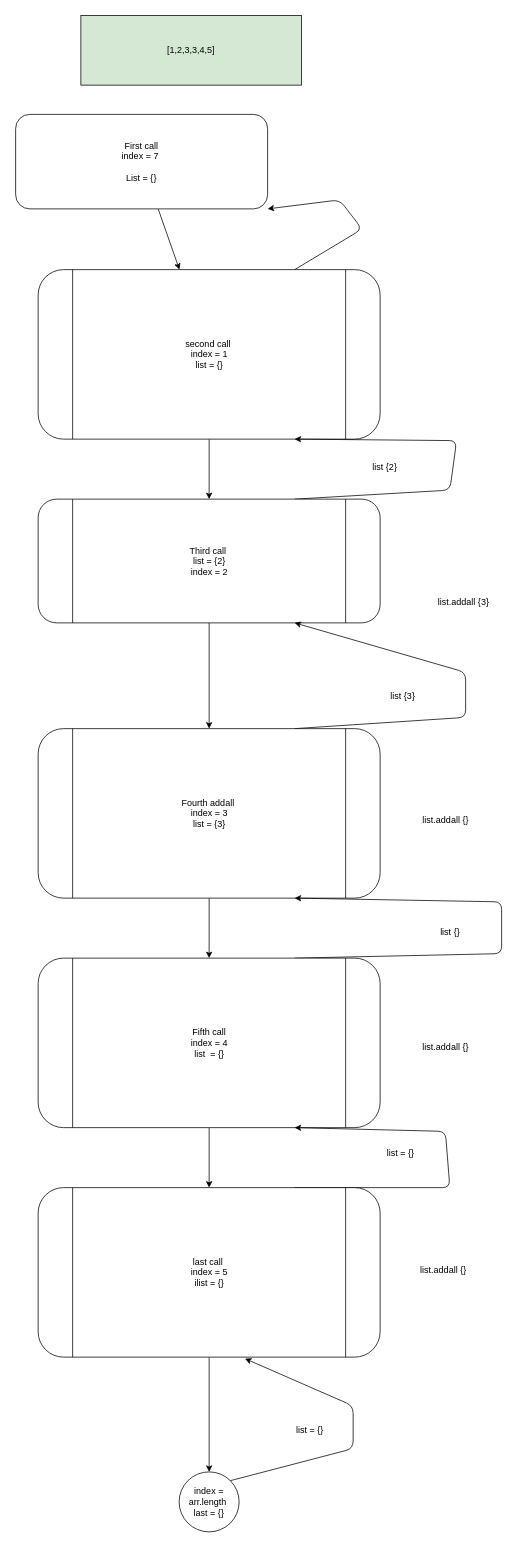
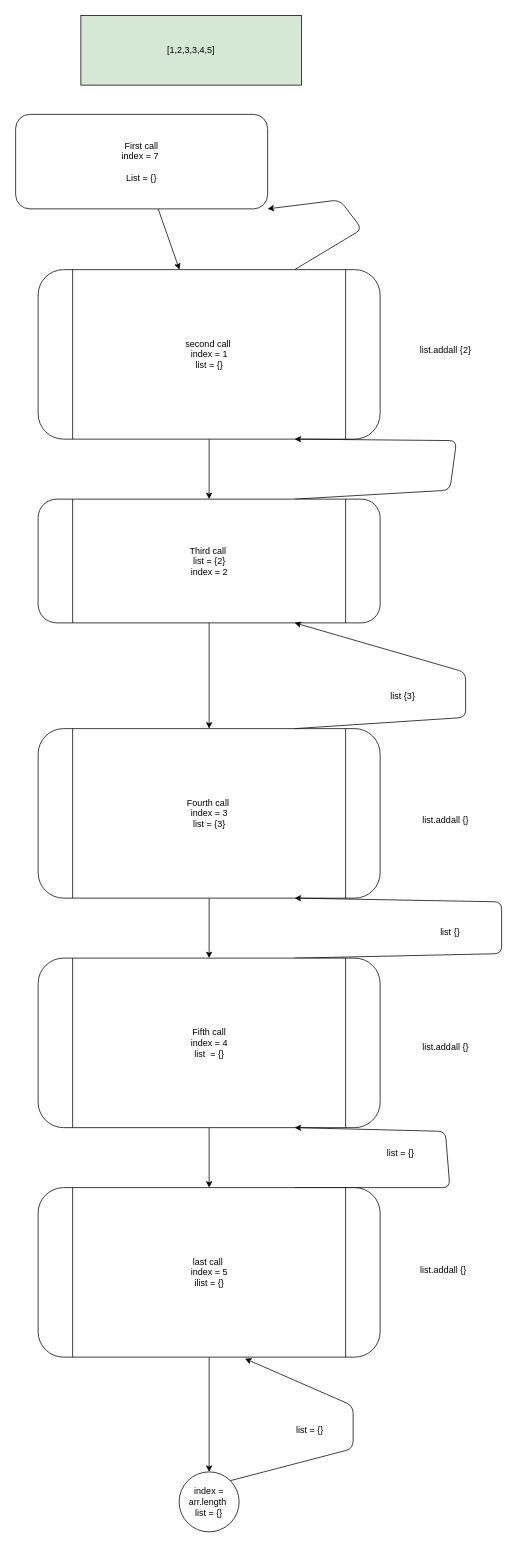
+ <mxCell id="31" value="list.addall {2}" style="text;html=1;align=center;verticalAlign=middle;resizable=0;points=[];autosize=1;strokeColor=none;fillColor=none;" vertex="1" parent="1"><mxGeometry x="549" y="452" width="87" height="27" as="geometry" /></mxCell>
- <mxCell id="30" value="list {2}" style="text;html=1;align=center;verticalAlign=middle;resizable=0;points=[];autosize=1;strokeColor=none;fillColor=none;" vertex="1" parent="1"><mxGeometry x="486" y="608" width="51" height="27" as="geometry" /></mxCell>
- <mxCell id="29" value="list.addall {3}" style="text;html=1;align=center;verticalAlign=middle;resizable=0;points=[];autosize=1;strokeColor=none;fillColor=none;" vertex="1" parent="1"><mxGeometry x="573" y="788" width="87" height="27" as="geometry" /></mxCell>
- <mxCell id="13" value="Fourth addall&amp;nbsp;&lt;br&gt;index = 3&lt;br&gt;list = {3}" style="shape=process;whiteSpace=wrap;html=1;backgroundOutline=1;rounded=1;" vertex="1" parent="1"><mxGeometry x="50" y="971" width="456" height="226" as="geometry" /></mxCell>
+ <mxCell id="13" value="Fourth call&amp;nbsp;&lt;br&gt;index = 3&lt;br&gt;list = {3}" style="shape=process;whiteSpace=wrap;html=1;backgroundOutline=1;rounded=1;" vertex="1" parent="1"><mxGeometry x="50" y="971" width="456" height="226" as="geometry" /></mxCell>
- <mxCell id="21" value="index = arr.length&amp;nbsp;&lt;br&gt;last = {}" style="ellipse;whiteSpace=wrap;html=1;rounded=1;" vertex="1" parent="1"><mxGeometry x="238" y="1962" width="80" height="80" as="geometry" /></mxCell>
+ <mxCell id="21" value="index = arr.length&amp;nbsp;&lt;br&gt;list = {}" style="ellipse;whiteSpace=wrap;html=1;rounded=1;" vertex="1" parent="1"><mxGeometry x="238" y="1962" width="80" height="80" as="geometry" /></mxCell>
